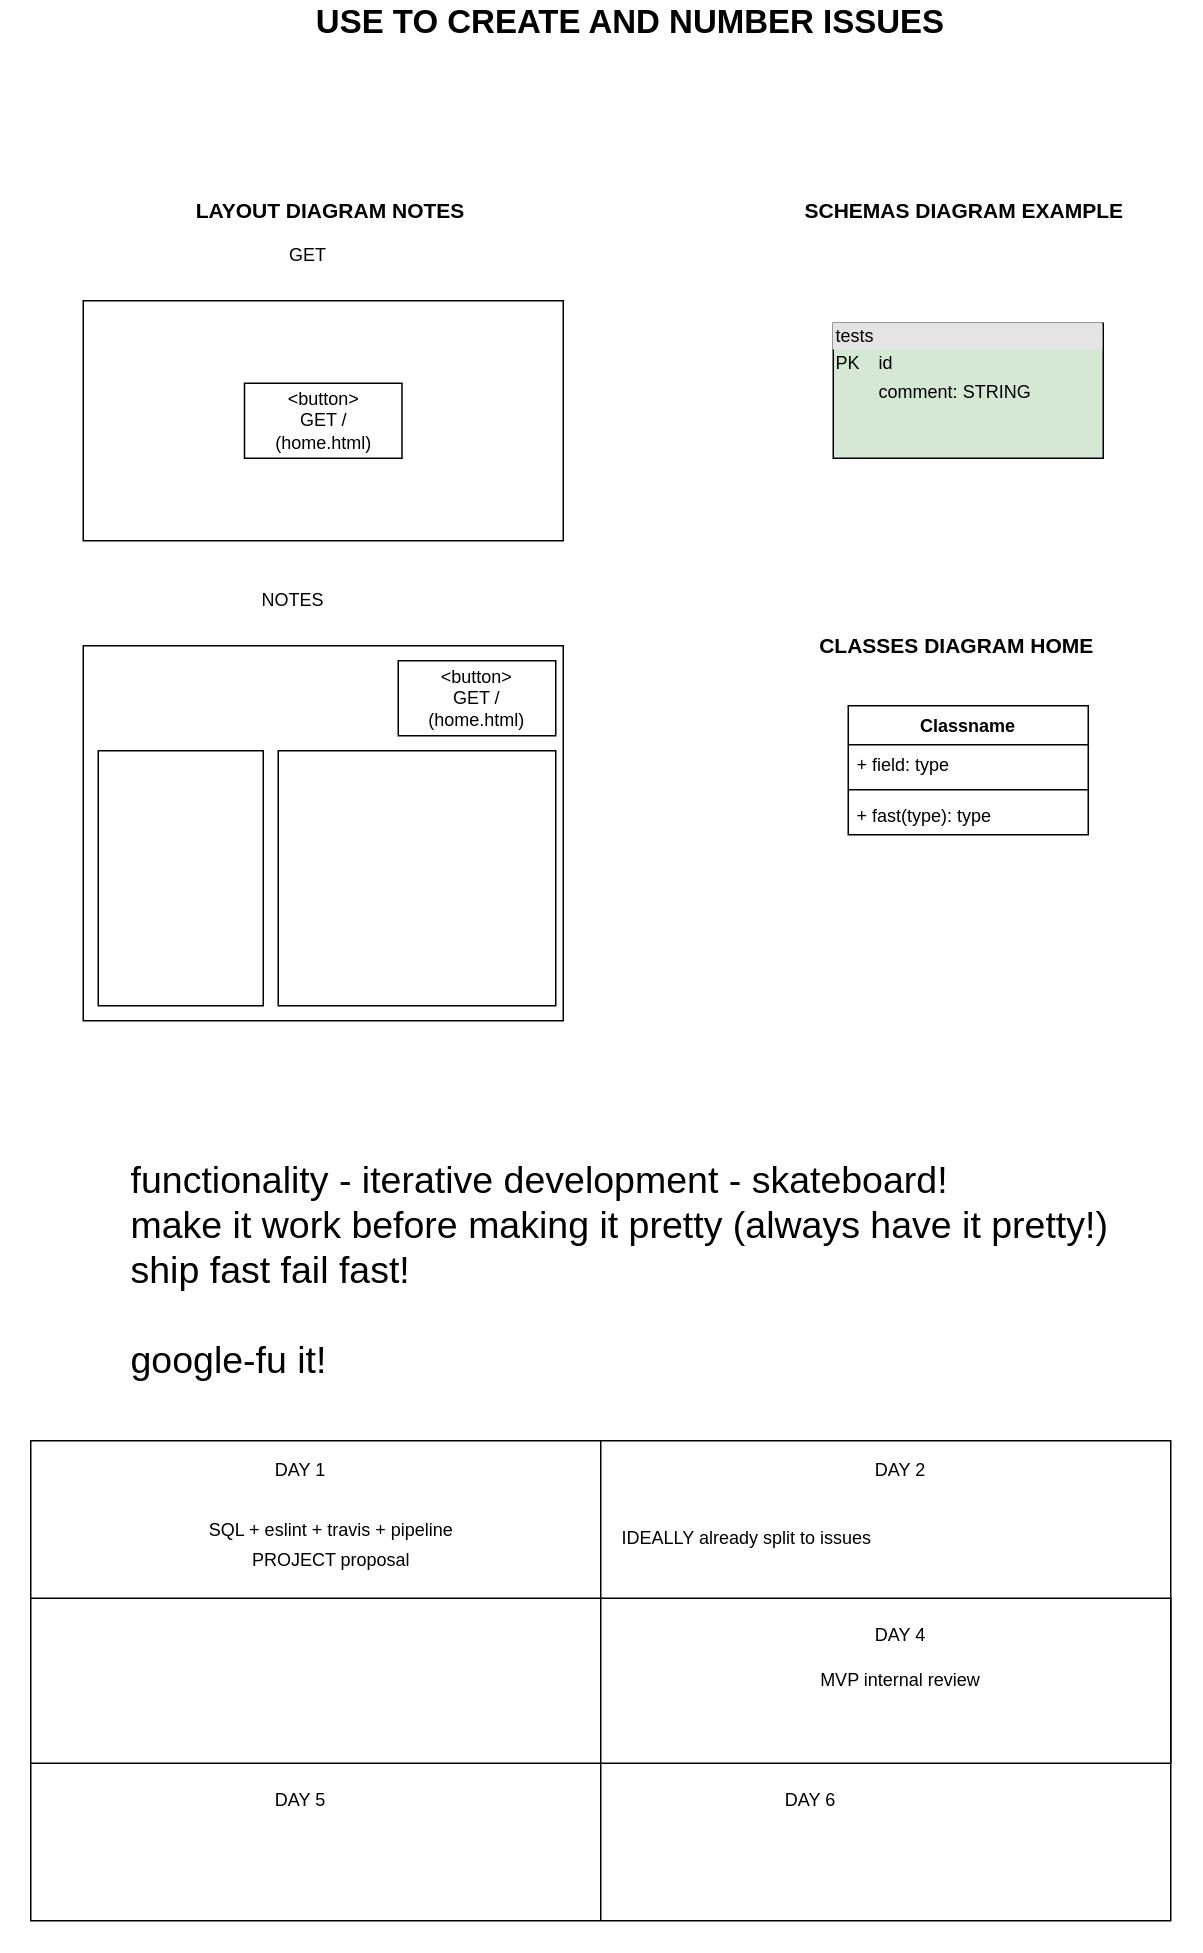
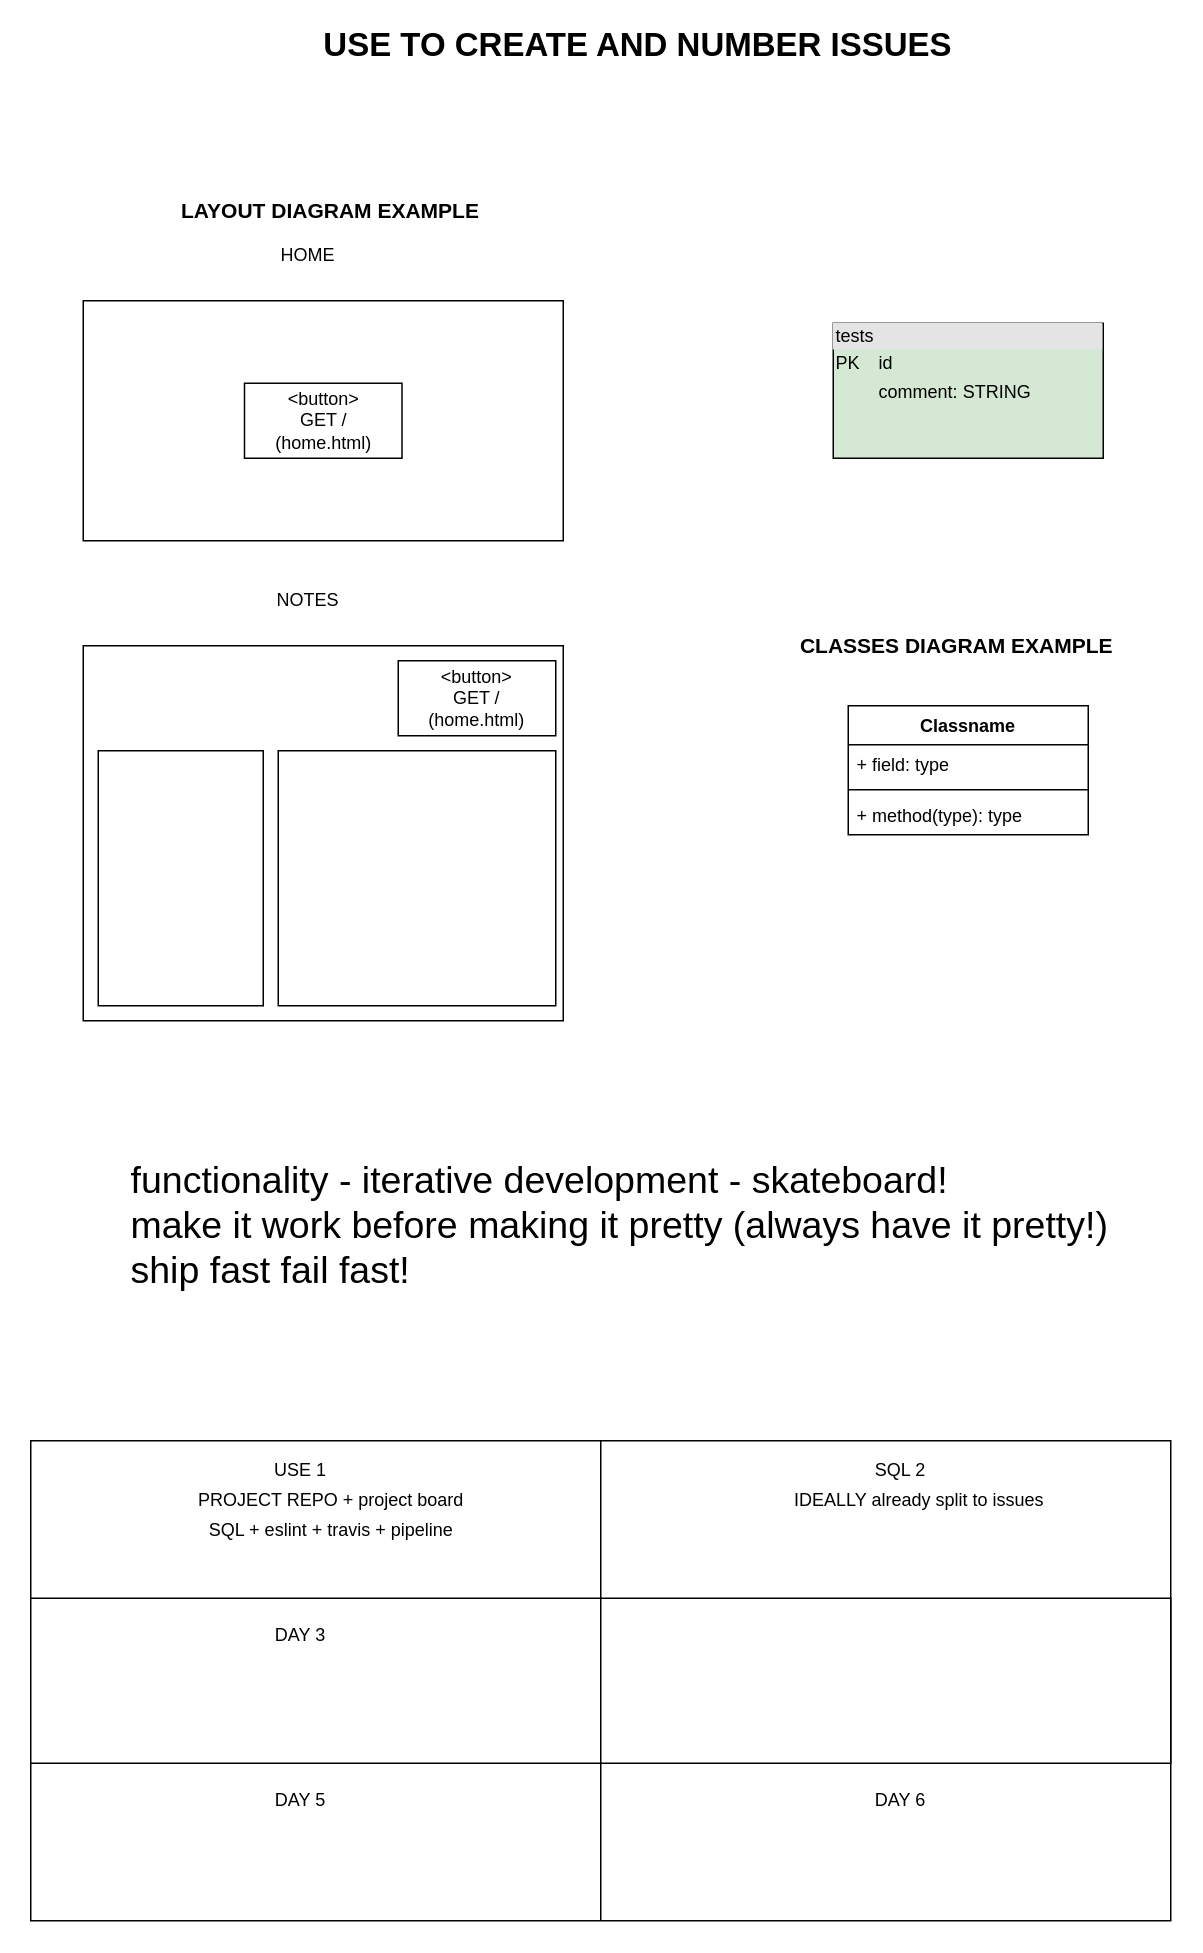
- <mxCell id="36" value="USE TO CREATE AND NUMBER ISSUES" style="text;html=1;strokeColor=none;fillColor=none;align=center;verticalAlign=middle;whiteSpace=wrap;rounded=0;fontSize=22;fontStyle=1" vertex="1" parent="1"><mxGeometry x="205" y="5" width="430" height="20" as="geometry" /></mxCell>
+ <mxCell id="36" value="USE TO CREATE AND NUMBER ISSUES" style="text;html=1;strokeColor=none;fillColor=none;align=center;verticalAlign=middle;whiteSpace=wrap;rounded=0;fontSize=22;fontStyle=1" vertex="1" parent="1"><mxGeometry x="210" y="20" width="430" height="20" as="geometry" /></mxCell>
- <mxCell id="34" value="LAYOUT DIAGRAM NOTES" style="text;html=1;strokeColor=none;fillColor=none;align=center;verticalAlign=middle;whiteSpace=wrap;rounded=0;fontSize=14;fontStyle=1" vertex="1" parent="1"><mxGeometry x="115" y="130" width="210" height="20" as="geometry" /></mxCell>
+ <mxCell id="34" value="LAYOUT DIAGRAM EXAMPLE" style="text;html=1;strokeColor=none;fillColor=none;align=center;verticalAlign=middle;whiteSpace=wrap;rounded=0;fontSize=14;fontStyle=1" vertex="1" parent="1"><mxGeometry x="115" y="130" width="210" height="20" as="geometry" /></mxCell>
- <mxCell id="35" value="SCHEMAS DIAGRAM EXAMPLE" style="text;html=1;strokeColor=none;fillColor=none;align=center;verticalAlign=middle;whiteSpace=wrap;rounded=0;fontSize=14;fontStyle=1" vertex="1" parent="1"><mxGeometry x="530" y="130" width="225" height="20" as="geometry" /></mxCell>
- <mxCell id="3" value="GET" style="text;html=1;strokeColor=none;fillColor=none;align=center;verticalAlign=middle;whiteSpace=wrap;rounded=0;" parent="1" vertex="1"><mxGeometry x="185" y="160" width="40" height="20" as="geometry" /></mxCell>
+ <mxCell id="3" value="HOME" style="text;html=1;strokeColor=none;fillColor=none;align=center;verticalAlign=middle;whiteSpace=wrap;rounded=0;" parent="1" vertex="1"><mxGeometry x="185" y="160" width="40" height="20" as="geometry" /></mxCell>
- <mxCell id="6" value="NOTES" style="text;html=1;strokeColor=none;fillColor=none;align=center;verticalAlign=middle;whiteSpace=wrap;rounded=0;" parent="1" vertex="1"><mxGeometry x="175" y="390" width="40" height="20" as="geometry" /></mxCell>
+ <mxCell id="6" value="NOTES" style="text;html=1;strokeColor=none;fillColor=none;align=center;verticalAlign=middle;whiteSpace=wrap;rounded=0;" parent="1" vertex="1"><mxGeometry x="185" y="390" width="40" height="20" as="geometry" /></mxCell>
- <mxCell id="33" value="CLASSES DIAGRAM HOME" style="text;html=1;strokeColor=none;fillColor=none;align=center;verticalAlign=middle;whiteSpace=wrap;rounded=0;fontSize=14;fontStyle=1" vertex="1" parent="1"><mxGeometry x="525" y="420" width="225" height="20" as="geometry" /></mxCell>
+ <mxCell id="33" value="CLASSES DIAGRAM EXAMPLE" style="text;html=1;strokeColor=none;fillColor=none;align=center;verticalAlign=middle;whiteSpace=wrap;rounded=0;fontSize=14;fontStyle=1" vertex="1" parent="1"><mxGeometry x="525" y="420" width="225" height="20" as="geometry" /></mxCell>
- <mxCell id="29" value="+ fast(type): type" style="text;strokeColor=none;fillColor=none;align=left;verticalAlign=top;spacingLeft=4;spacingRight=4;overflow=hidden;rotatable=0;points=[[0,0.5],[1,0.5]];portConstraint=eastwest;" vertex="1" parent="26"><mxGeometry y="60" width="160" height="26" as="geometry" /></mxCell>
+ <mxCell id="29" value="+ method(type): type" style="text;strokeColor=none;fillColor=none;align=left;verticalAlign=top;spacingLeft=4;spacingRight=4;overflow=hidden;rotatable=0;points=[[0,0.5],[1,0.5]];portConstraint=eastwest;" vertex="1" parent="26"><mxGeometry y="60" width="160" height="26" as="geometry" /></mxCell>
- <mxCell id="31" value="&lt;font style=&quot;font-size: 25px&quot;&gt;google-fu it!&lt;/font&gt;" style="text;html=1;strokeColor=none;fillColor=none;align=left;verticalAlign=middle;whiteSpace=wrap;rounded=0;" vertex="1" parent="1"><mxGeometry x="85" y="890" width="680" height="30" as="geometry" /></mxCell>
- <mxCell id="13" value="DAY 1" style="text;html=1;strokeColor=none;fillColor=none;align=center;verticalAlign=middle;whiteSpace=wrap;rounded=0;" vertex="1" parent="1"><mxGeometry x="180" y="970" width="40" height="20" as="geometry" /></mxCell>
+ <mxCell id="13" value="USE 1" style="text;html=1;strokeColor=none;fillColor=none;align=center;verticalAlign=middle;whiteSpace=wrap;rounded=0;" vertex="1" parent="1"><mxGeometry x="180" y="970" width="40" height="20" as="geometry" /></mxCell>
- <mxCell id="14" value="DAY 2" style="text;html=1;strokeColor=none;fillColor=none;align=center;verticalAlign=middle;whiteSpace=wrap;rounded=0;" vertex="1" parent="1"><mxGeometry x="580" y="970" width="40" height="20" as="geometry" /></mxCell>
+ <mxCell id="14" value="SQL 2" style="text;html=1;strokeColor=none;fillColor=none;align=center;verticalAlign=middle;whiteSpace=wrap;rounded=0;" vertex="1" parent="1"><mxGeometry x="580" y="970" width="40" height="20" as="geometry" /></mxCell>
+ <mxCell id="19" value="PROJECT REPO + project board" style="text;html=1;strokeColor=none;fillColor=none;align=center;verticalAlign=middle;whiteSpace=wrap;rounded=0;" vertex="1" parent="1"><mxGeometry x="107.5" y="990" width="225" height="20" as="geometry" /></mxCell>
- <mxCell id="32" value="IDEALLY already split to issues" style="text;html=1;strokeColor=none;fillColor=none;align=center;verticalAlign=middle;whiteSpace=wrap;rounded=0;" vertex="1" parent="1"><mxGeometry x="385" y="1015" width="225" height="20" as="geometry" /></mxCell>
+ <mxCell id="32" value="IDEALLY already split to issues" style="text;html=1;strokeColor=none;fillColor=none;align=center;verticalAlign=middle;whiteSpace=wrap;rounded=0;" vertex="1" parent="1"><mxGeometry x="500" y="990" width="225" height="20" as="geometry" /></mxCell>
- <mxCell id="21" value="PROJECT proposal" style="text;html=1;strokeColor=none;fillColor=none;align=center;verticalAlign=middle;whiteSpace=wrap;rounded=0;" vertex="1" parent="1"><mxGeometry x="107.5" y="1030" width="225" height="20" as="geometry" /></mxCell>
+ <mxCell id="15" value="DAY 3" style="text;html=1;strokeColor=none;fillColor=none;align=center;verticalAlign=middle;whiteSpace=wrap;rounded=0;" vertex="1" parent="1"><mxGeometry x="180" y="1080" width="40" height="20" as="geometry" /></mxCell>
- <mxCell id="16" value="DAY 4" style="text;html=1;strokeColor=none;fillColor=none;align=center;verticalAlign=middle;whiteSpace=wrap;rounded=0;" vertex="1" parent="1"><mxGeometry x="580" y="1080" width="40" height="20" as="geometry" /></mxCell>
- <mxCell id="22" value="MVP internal review" style="text;html=1;strokeColor=none;fillColor=none;align=center;verticalAlign=middle;whiteSpace=wrap;rounded=0;" vertex="1" parent="1"><mxGeometry x="530" y="1110" width="140" height="20" as="geometry" /></mxCell>
- <mxCell id="18" value="DAY 6" style="text;html=1;strokeColor=none;fillColor=none;align=center;verticalAlign=middle;whiteSpace=wrap;rounded=0;" vertex="1" parent="1"><mxGeometry x="520" y="1190" width="40" height="20" as="geometry" /></mxCell>
+ <mxCell id="18" value="DAY 6" style="text;html=1;strokeColor=none;fillColor=none;align=center;verticalAlign=middle;whiteSpace=wrap;rounded=0;" vertex="1" parent="1"><mxGeometry x="580" y="1190" width="40" height="20" as="geometry" /></mxCell>
